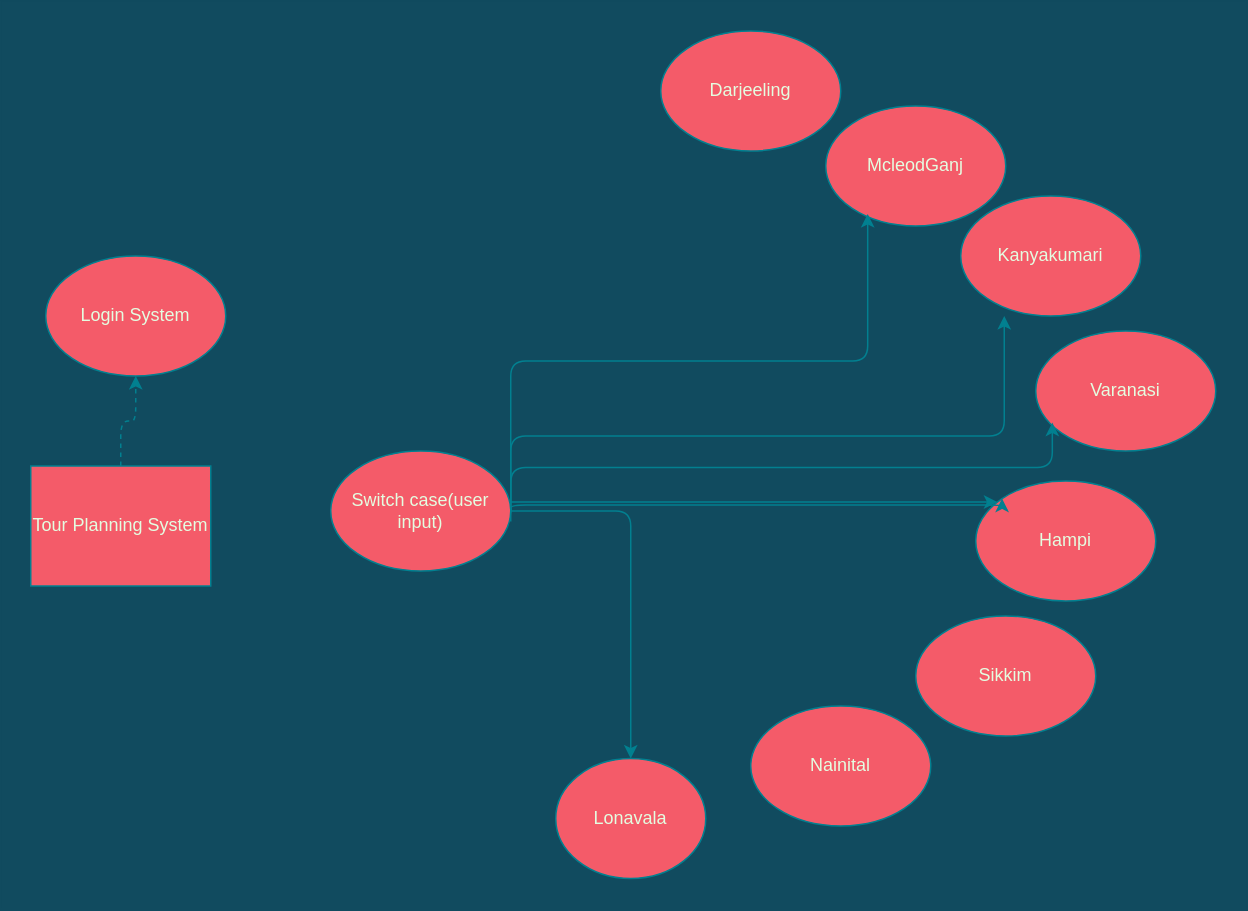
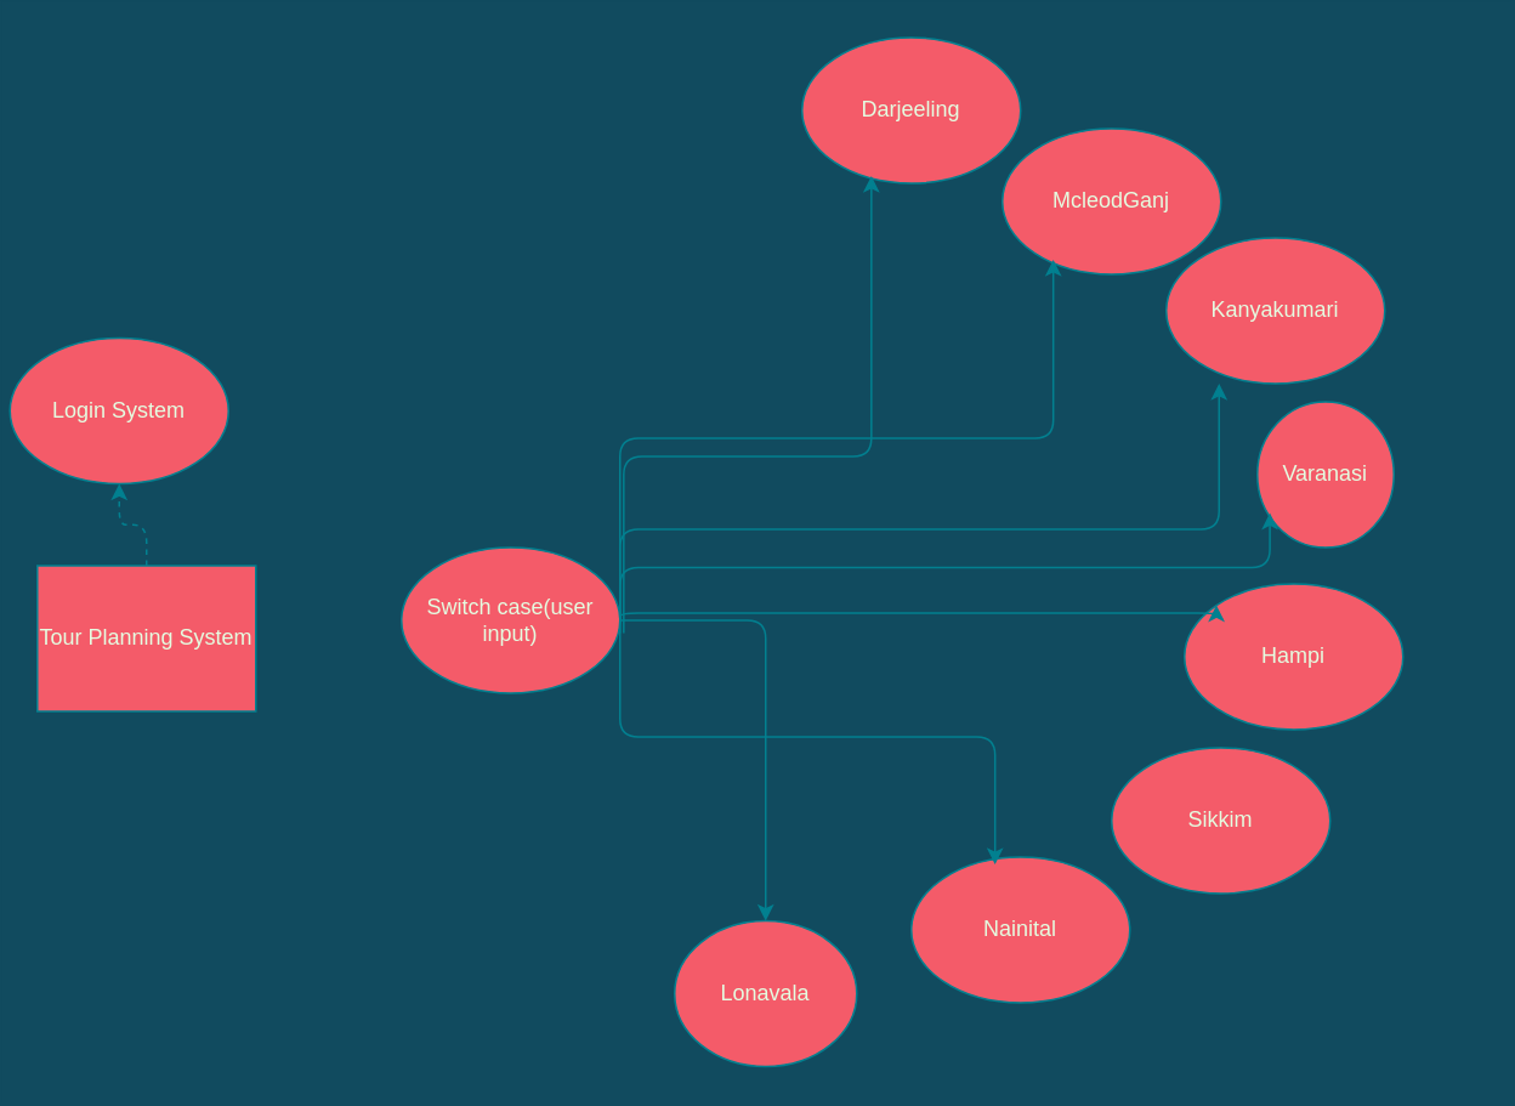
- <mxCell id="20" value="Login System" style="ellipse;whiteSpace=wrap;html=1;fillColor=#F45B69;strokeColor=#028090;fontColor=#E4FDE1;" vertex="1" parent="1"><mxGeometry x="30" y="170" width="120" height="80" as="geometry" /></mxCell>
+ <mxCell id="20" value="Login System" style="ellipse;whiteSpace=wrap;html=1;fillColor=#F45B69;strokeColor=#028090;fontColor=#E4FDE1;" vertex="1" parent="1"><mxGeometry x="5" y="185" width="120" height="80" as="geometry" /></mxCell>
+ <mxCell id="13" value="" style="edgeStyle=elbowEdgeStyle;elbow=vertical;endArrow=classic;html=1;entryX=0.317;entryY=0.95;entryDx=0;entryDy=0;entryPerimeter=0;exitX=1.017;exitY=0.588;exitDx=0;exitDy=0;exitPerimeter=0;labelBackgroundColor=#114B5F;strokeColor=#028090;fontColor=#E4FDE1;" edge="1" parent="1" source="12" target="9"><mxGeometry width="50" height="50" relative="1" as="geometry"><mxPoint x="390" y="290" as="sourcePoint" /><mxPoint x="440" y="240" as="targetPoint" /><Array as="points"><mxPoint x="420" y="250" /></Array></mxGeometry></mxCell>
- <mxCell id="7" value="Varanasi" style="ellipse;whiteSpace=wrap;html=1;fillColor=#F45B69;strokeColor=#028090;fontColor=#E4FDE1;" vertex="1" parent="1"><mxGeometry x="690" y="220" width="120" height="80" as="geometry" /></mxCell>
+ <mxCell id="7" value="Varanasi" style="ellipse;whiteSpace=wrap;html=1;fillColor=#F45B69;strokeColor=#028090;fontColor=#E4FDE1;" vertex="1" parent="1"><mxGeometry x="690" y="220" width="75" height="80" as="geometry" /></mxCell>
- <mxCell id="15" value="" style="edgeStyle=elbowEdgeStyle;elbow=vertical;endArrow=classic;html=1;exitX=1;exitY=0.425;exitDx=0;exitDy=0;exitPerimeter=0;labelBackgroundColor=#114B5F;strokeColor=#028090;fontColor=#E4FDE1;" edge="1" parent="1" source="12" target="6"><mxGeometry width="50" height="50" relative="1" as="geometry"><mxPoint x="390" y="290" as="sourcePoint" /><mxPoint x="440" y="240" as="targetPoint" /></mxGeometry></mxCell>
+ <mxCell id="15" value="" style="edgeStyle=elbowEdgeStyle;elbow=vertical;endArrow=classic;html=1;entryX=0.383;entryY=0.05;entryDx=0;entryDy=0;entryPerimeter=0;exitX=1;exitY=0.425;exitDx=0;exitDy=0;exitPerimeter=0;labelBackgroundColor=#114B5F;strokeColor=#028090;fontColor=#E4FDE1;" edge="1" parent="1" source="12" target="4"><mxGeometry width="50" height="50" relative="1" as="geometry"><mxPoint x="390" y="290" as="sourcePoint" /><mxPoint x="440" y="240" as="targetPoint" /></mxGeometry></mxCell>
